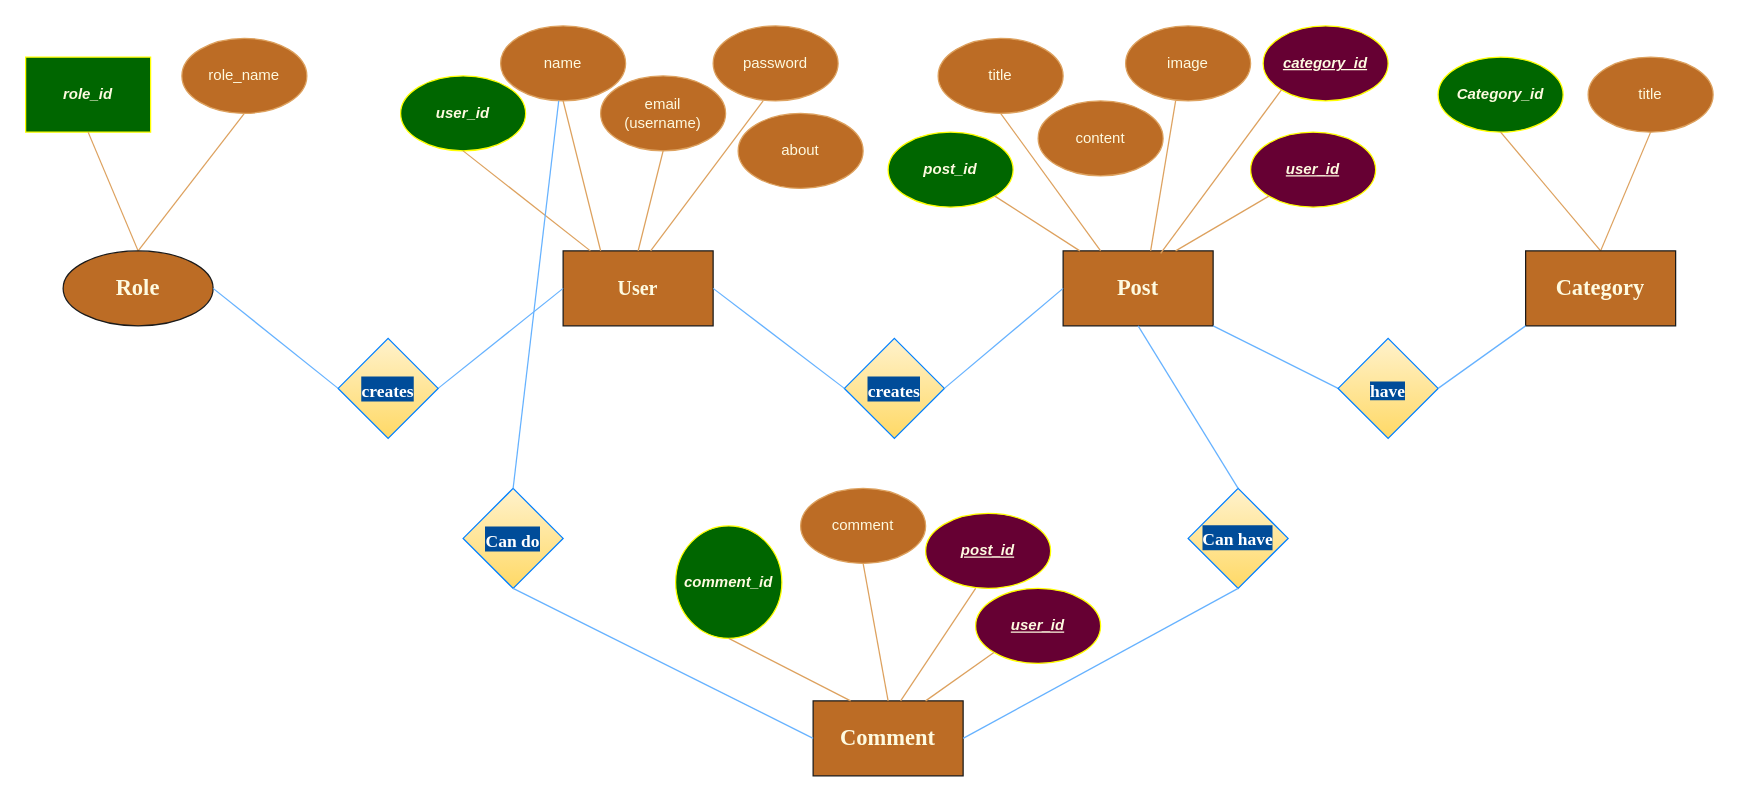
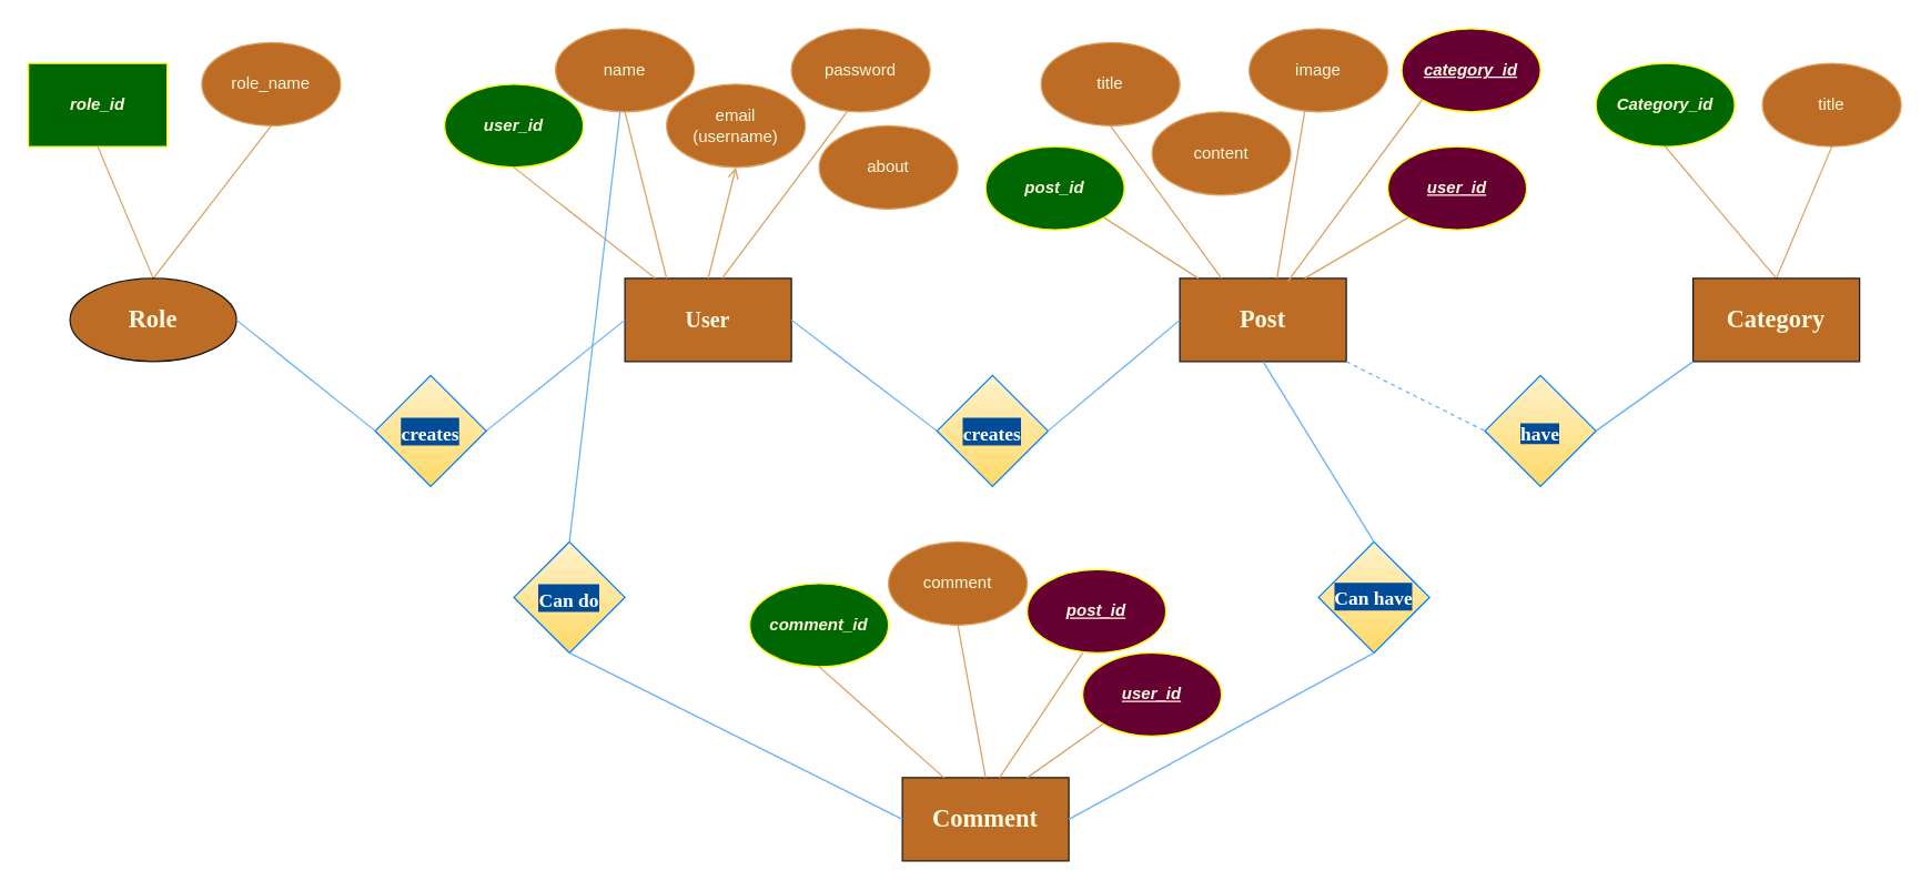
- <mxCell id="10" value="" style="endArrow=none;html=1;rounded=0;strokeColor=#DDA15E;fontColor=#FEFAE0;fillColor=#BC6C25;entryX=0.5;entryY=1;entryDx=0;entryDy=0;exitX=0.5;exitY=0;exitDx=0;exitDy=0;" edge="1" target="9" parent="1" source="3"><mxGeometry width="50" height="50" relative="1" as="geometry"><mxPoint x="540" y="200" as="sourcePoint" /><mxPoint x="930" y="280" as="targetPoint" /></mxGeometry></mxCell>
+ <mxCell id="10" value="" style="endArrow=open;html=1;rounded=0;strokeColor=#DDA15E;fontColor=#FEFAE0;fillColor=#BC6C25;entryX=0.5;entryY=1;entryDx=0;entryDy=0;exitX=0.5;exitY=0;exitDx=0;exitDy=0;" edge="1" target="9" parent="1" source="3"><mxGeometry width="50" height="50" relative="1" as="geometry"><mxPoint x="540" y="200" as="sourcePoint" /><mxPoint x="930" y="280" as="targetPoint" /></mxGeometry></mxCell>
- <mxCell id="51" value="" style="endArrow=none;html=1;rounded=0;strokeColor=#66B2FF;fontColor=#FEFAE0;fillColor=#BC6C25;exitX=1;exitY=1;exitDx=0;exitDy=0;entryX=0;entryY=0.5;entryDx=0;entryDy=0;" edge="1" target="53" parent="1" source="13"><mxGeometry width="50" height="50" relative="1" as="geometry"><mxPoint x="950" y="230" as="sourcePoint" /><mxPoint x="1090" y="230" as="targetPoint" /><Array as="points" /></mxGeometry></mxCell>
+ <mxCell id="51" value="" style="endArrow=none;html=1;rounded=0;strokeColor=#66B2FF;fontColor=#FEFAE0;fillColor=#BC6C25;exitX=1;exitY=1;exitDx=0;exitDy=0;entryX=0;entryY=0.5;entryDx=0;entryDy=0;dashed=1;" edge="1" target="53" parent="1" source="13"><mxGeometry width="50" height="50" relative="1" as="geometry"><mxPoint x="950" y="230" as="sourcePoint" /><mxPoint x="1090" y="230" as="targetPoint" /><Array as="points" /></mxGeometry></mxCell>
- <mxCell id="28" value="&lt;i&gt;&lt;b&gt;comment_id&lt;/b&gt;&lt;/i&gt;" style="ellipse;whiteSpace=wrap;html=1;labelBackgroundColor=none;fillColor=#006600;strokeColor=#FFFF00;fontColor=#FEFAE0;" vertex="1" parent="1"><mxGeometry x="540" y="420" width="85" height="90" as="geometry" /></mxCell>
+ <mxCell id="28" value="&lt;i&gt;&lt;b&gt;comment_id&lt;/b&gt;&lt;/i&gt;" style="ellipse;whiteSpace=wrap;html=1;labelBackgroundColor=none;fillColor=#006600;strokeColor=#FFFF00;fontColor=#FEFAE0;" vertex="1" parent="1"><mxGeometry x="540" y="420" width="100" height="60" as="geometry" /></mxCell>
